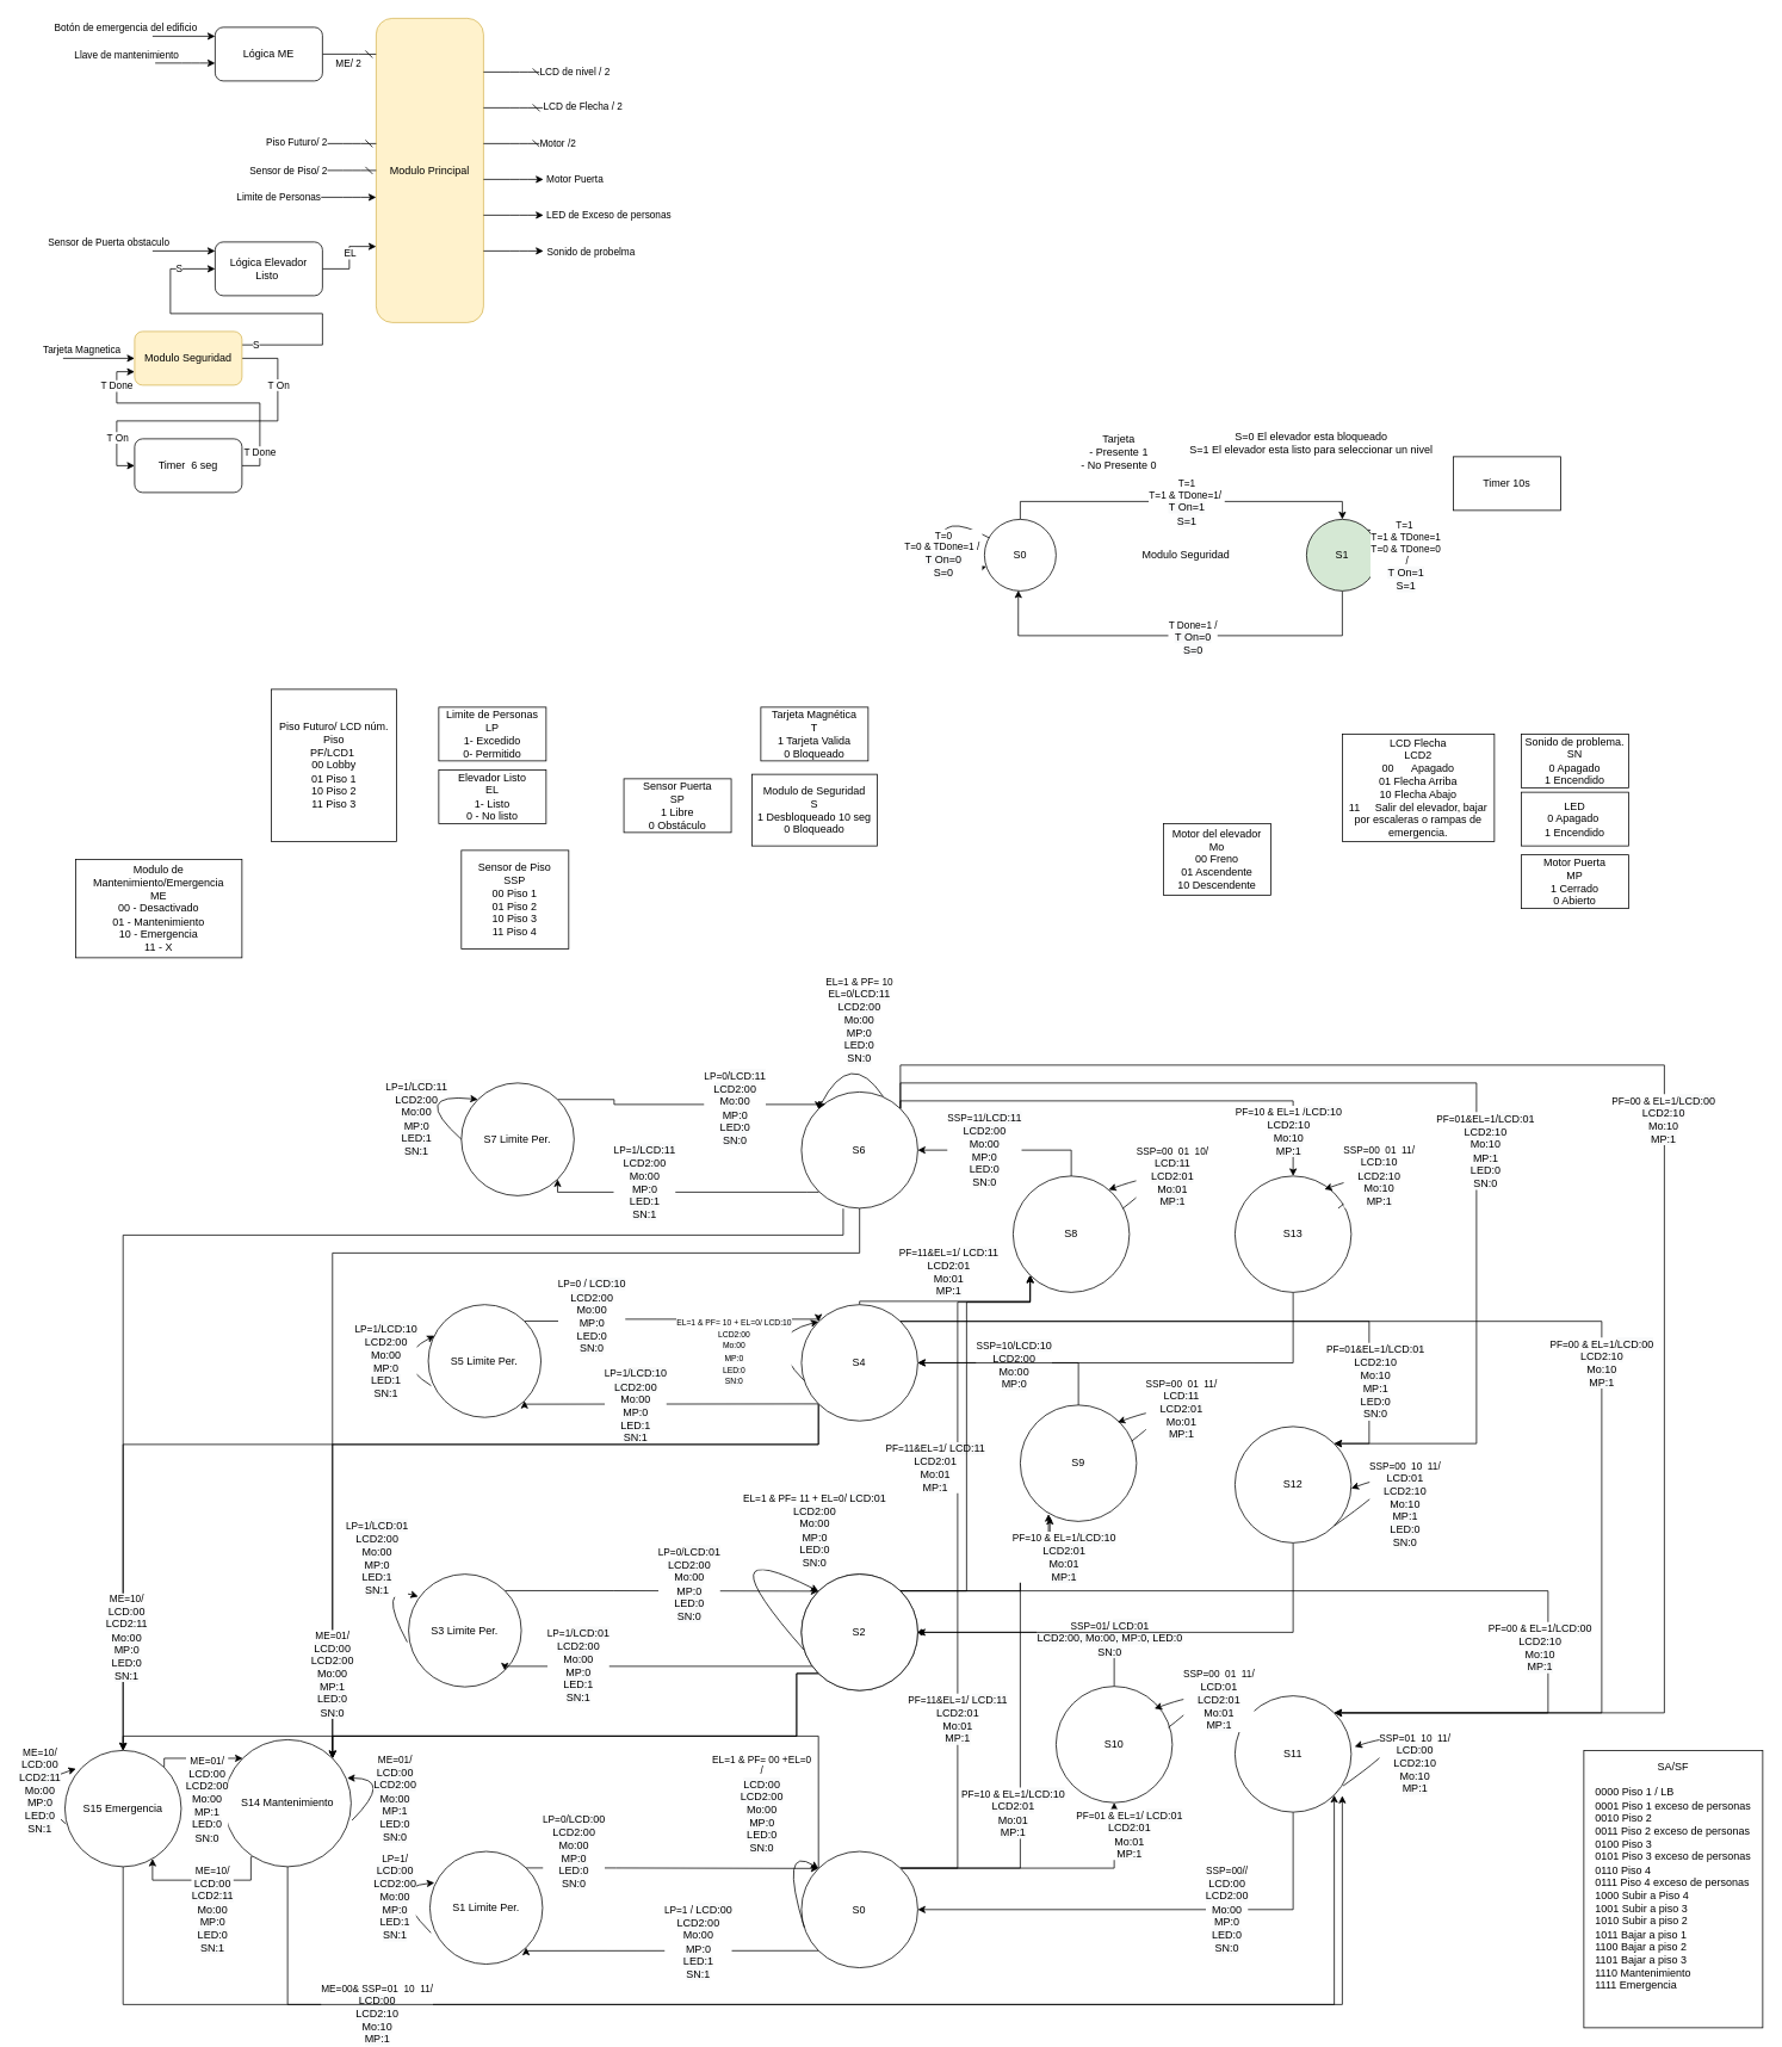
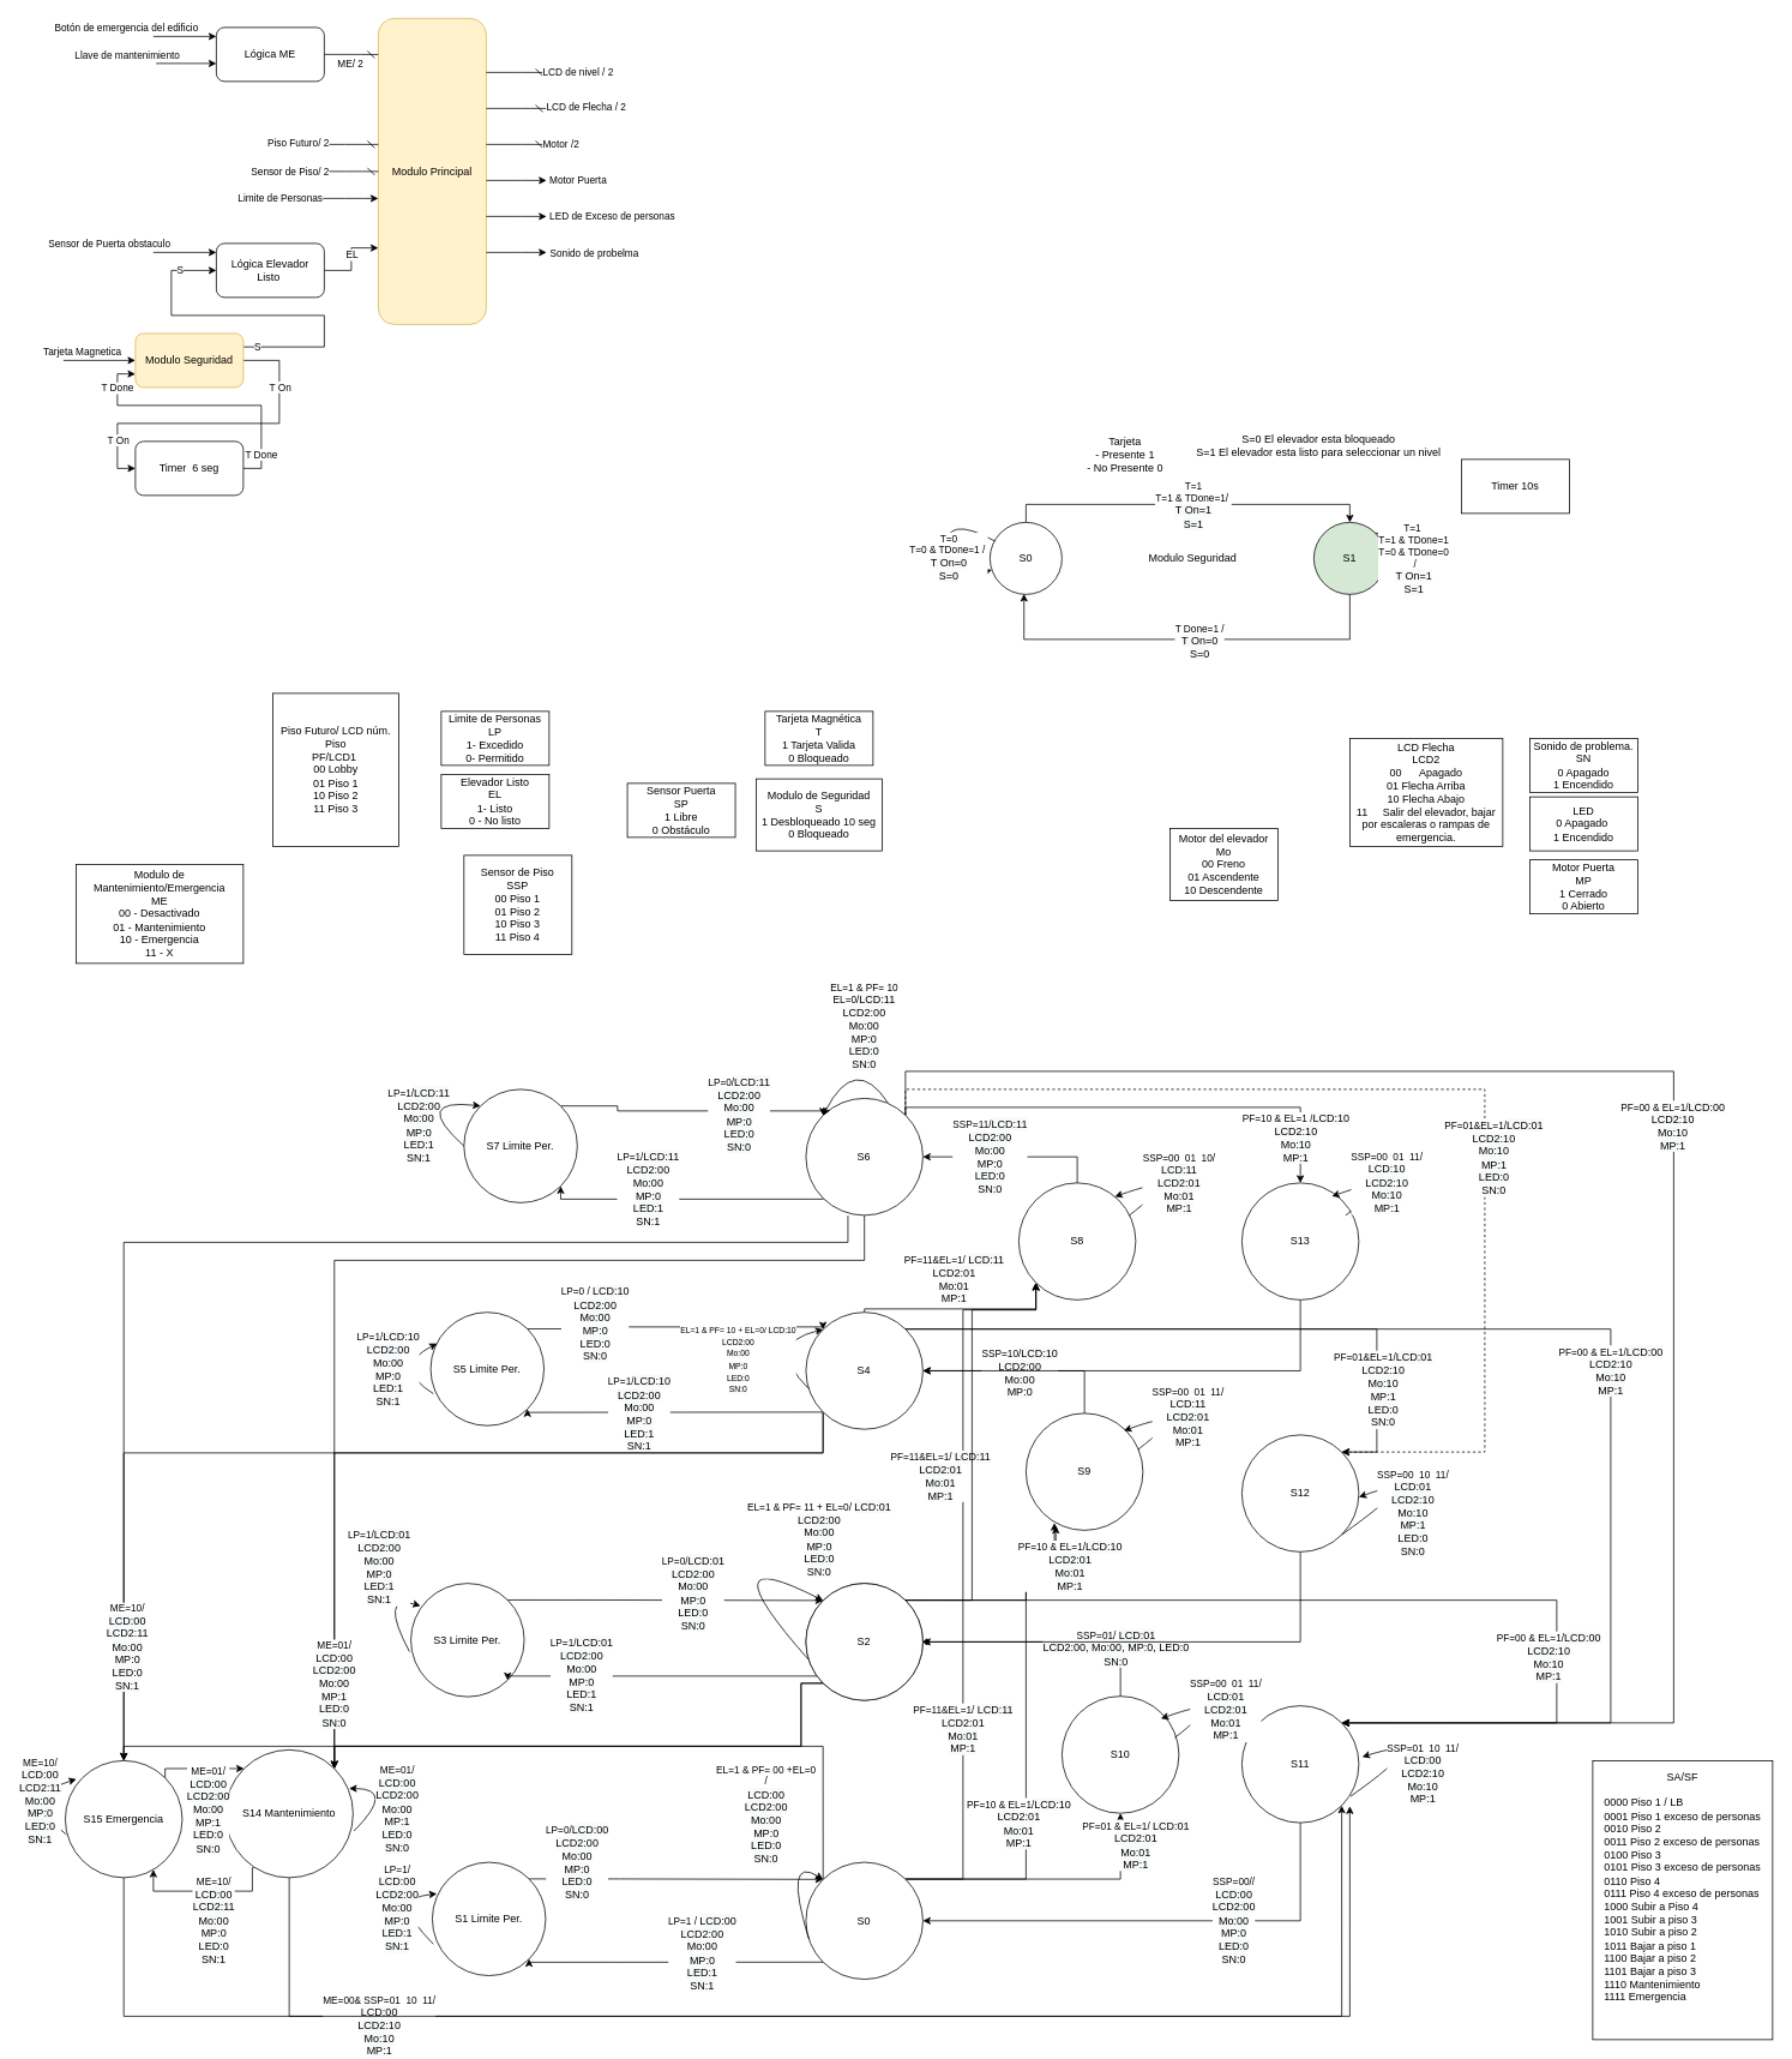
- <mxCell id="55" style="edgeStyle=orthogonalEdgeStyle;rounded=0;orthogonalLoop=1;jettySize=auto;html=1;exitX=1;exitY=0;exitDx=0;exitDy=0;entryX=1;entryY=0;entryDx=0;entryDy=0;" parent="1" source="59" target="132" edge="1"><mxGeometry relative="1" as="geometry"><Array as="points"><mxPoint x="1006" y="1210" /><mxPoint x="1650" y="1210" /><mxPoint x="1650" y="1613" /></Array></mxGeometry></mxCell>
+ <mxCell id="55" style="edgeStyle=orthogonalEdgeStyle;rounded=0;orthogonalLoop=1;jettySize=auto;html=1;exitX=1;exitY=0;exitDx=0;exitDy=0;entryX=1;entryY=0;entryDx=0;entryDy=0;dashed=1;" parent="1" source="59" target="132" edge="1"><mxGeometry relative="1" as="geometry"><Array as="points"><mxPoint x="1006" y="1210" /><mxPoint x="1650" y="1210" /><mxPoint x="1650" y="1613" /></Array></mxGeometry></mxCell>
